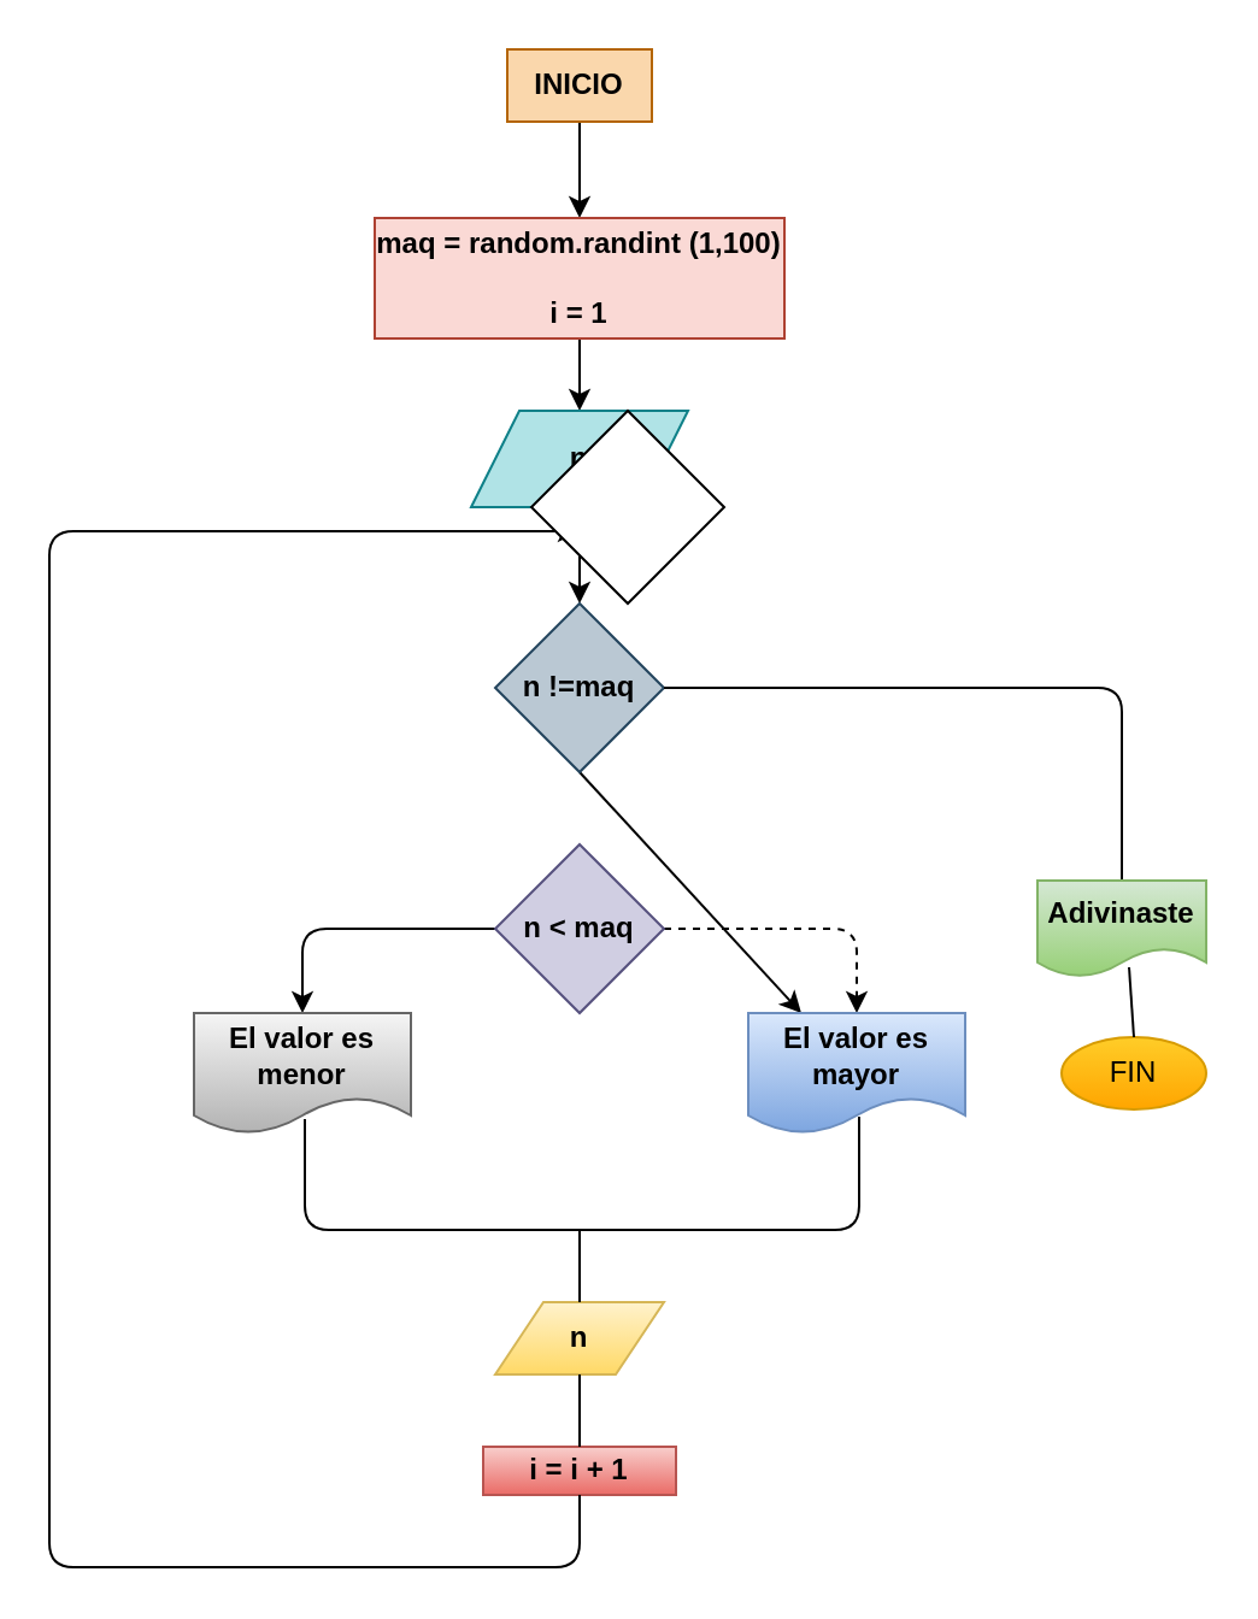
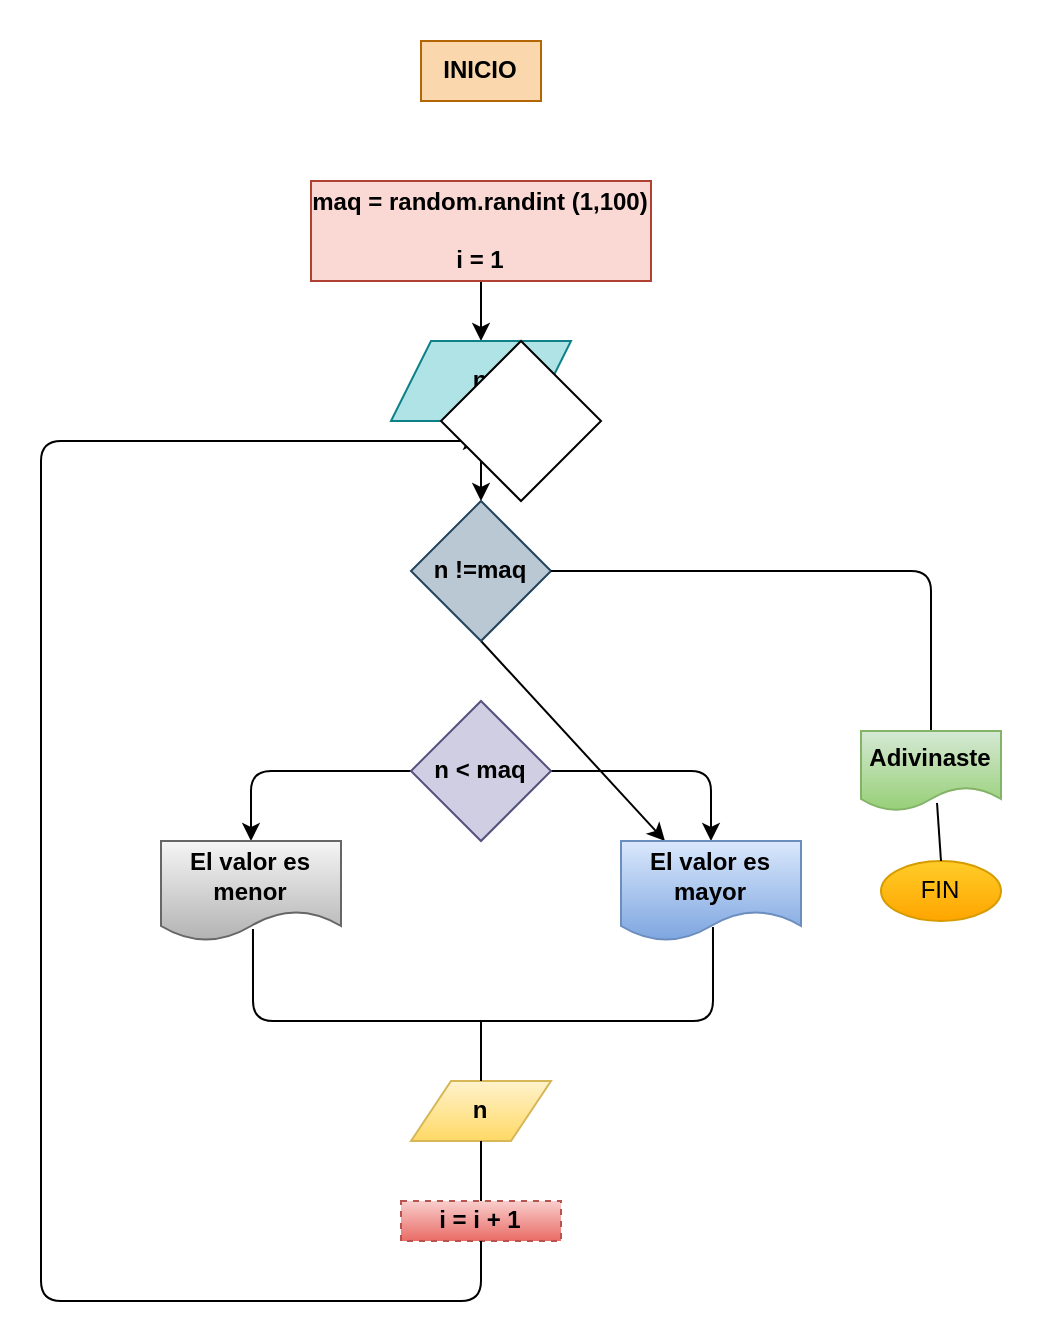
- <mxCell id="2" value="" style="edgeStyle=none;html=1;" parent="1" source="3" target="5" edge="1"><mxGeometry relative="1" as="geometry" /></mxCell>
- <mxCell id="11" style="edgeStyle=none;html=1;exitX=1;exitY=0.5;exitDx=0;exitDy=0;entryX=0.5;entryY=0;entryDx=0;entryDy=0;dashed=1;" parent="1" source="12" target="14" edge="1"><mxGeometry relative="1" as="geometry"><Array as="points"><mxPoint x="355" y="385" /></Array></mxGeometry></mxCell>
+ <mxCell id="11" style="edgeStyle=none;html=1;exitX=1;exitY=0.5;exitDx=0;exitDy=0;entryX=0.5;entryY=0;entryDx=0;entryDy=0;" parent="1" source="12" target="14" edge="1"><mxGeometry relative="1" as="geometry"><Array as="points"><mxPoint x="355" y="385" /></Array></mxGeometry></mxCell>
- <mxCell id="18" value="&lt;font color=&quot;#000000&quot;&gt;&lt;b&gt;i = i + 1&lt;/b&gt;&lt;/font&gt;" style="rounded=0;whiteSpace=wrap;html=1;fillColor=#f8cecc;gradientColor=#ea6b66;strokeColor=#b85450;" parent="1" vertex="1"><mxGeometry x="200" y="600" width="80" height="20" as="geometry" /></mxCell>
+ <mxCell id="18" value="&lt;font color=&quot;#000000&quot;&gt;&lt;b&gt;i = i + 1&lt;/b&gt;&lt;/font&gt;" style="rounded=0;whiteSpace=wrap;html=1;fillColor=#f8cecc;gradientColor=#ea6b66;strokeColor=#b85450;dashed=1;" parent="1" vertex="1"><mxGeometry x="200" y="600" width="80" height="20" as="geometry" /></mxCell>
